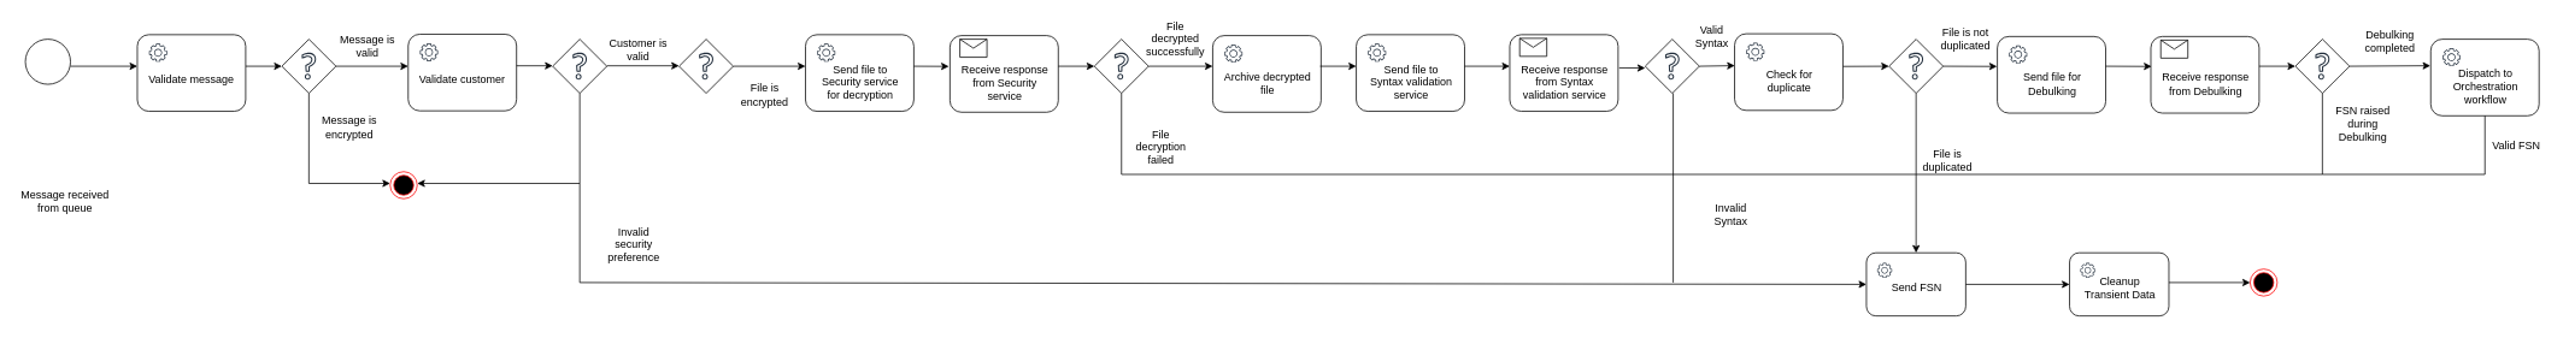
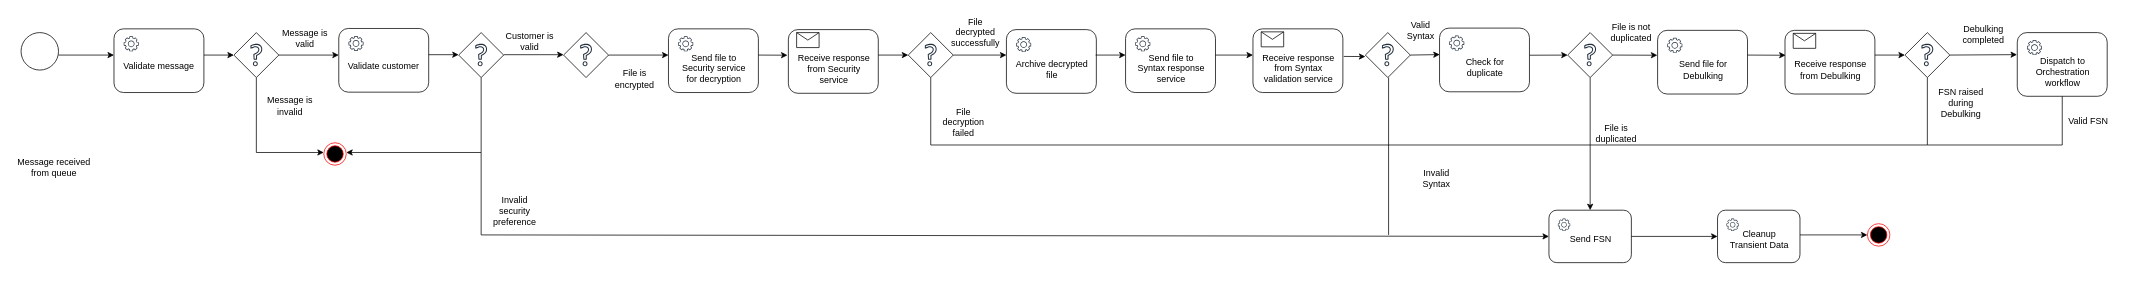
- <mxCell id="56" value="Send file to Syntax validation service" style="text;html=1;align=center;verticalAlign=middle;whiteSpace=wrap;rounded=0;" vertex="1" parent="54"><mxGeometry x="11" y="38" width="100" height="30" as="geometry" /></mxCell>
+ <mxCell id="56" value="Send file to Syntax response service" style="text;html=1;align=center;verticalAlign=middle;whiteSpace=wrap;rounded=0;" vertex="1" parent="54"><mxGeometry x="11" y="38" width="100" height="30" as="geometry" /></mxCell>
- <mxCell id="8" value="Message is encrypted" style="text;html=1;align=center;verticalAlign=middle;whiteSpace=wrap;rounded=0;" vertex="1" parent="1"><mxGeometry x="350" y="123" width="70" height="35" as="geometry" /></mxCell>
+ <mxCell id="8" value="Message is invalid" style="text;html=1;align=center;verticalAlign=middle;whiteSpace=wrap;rounded=0;" vertex="1" parent="1"><mxGeometry x="350" y="123" width="70" height="35" as="geometry" /></mxCell>
- <mxCell id="77" value="Invalid security preference" style="text;html=1;align=center;verticalAlign=middle;whiteSpace=wrap;rounded=0;" vertex="1" parent="1"><mxGeometry x="665" y="253" width="70" height="35" as="geometry" /></mxCell>
+ <mxCell id="77" value="Invalid security preference" style="text;html=1;align=center;verticalAlign=middle;whiteSpace=wrap;rounded=0;" vertex="1" parent="1"><mxGeometry x="650" y="263" width="70" height="35" as="geometry" /></mxCell>
